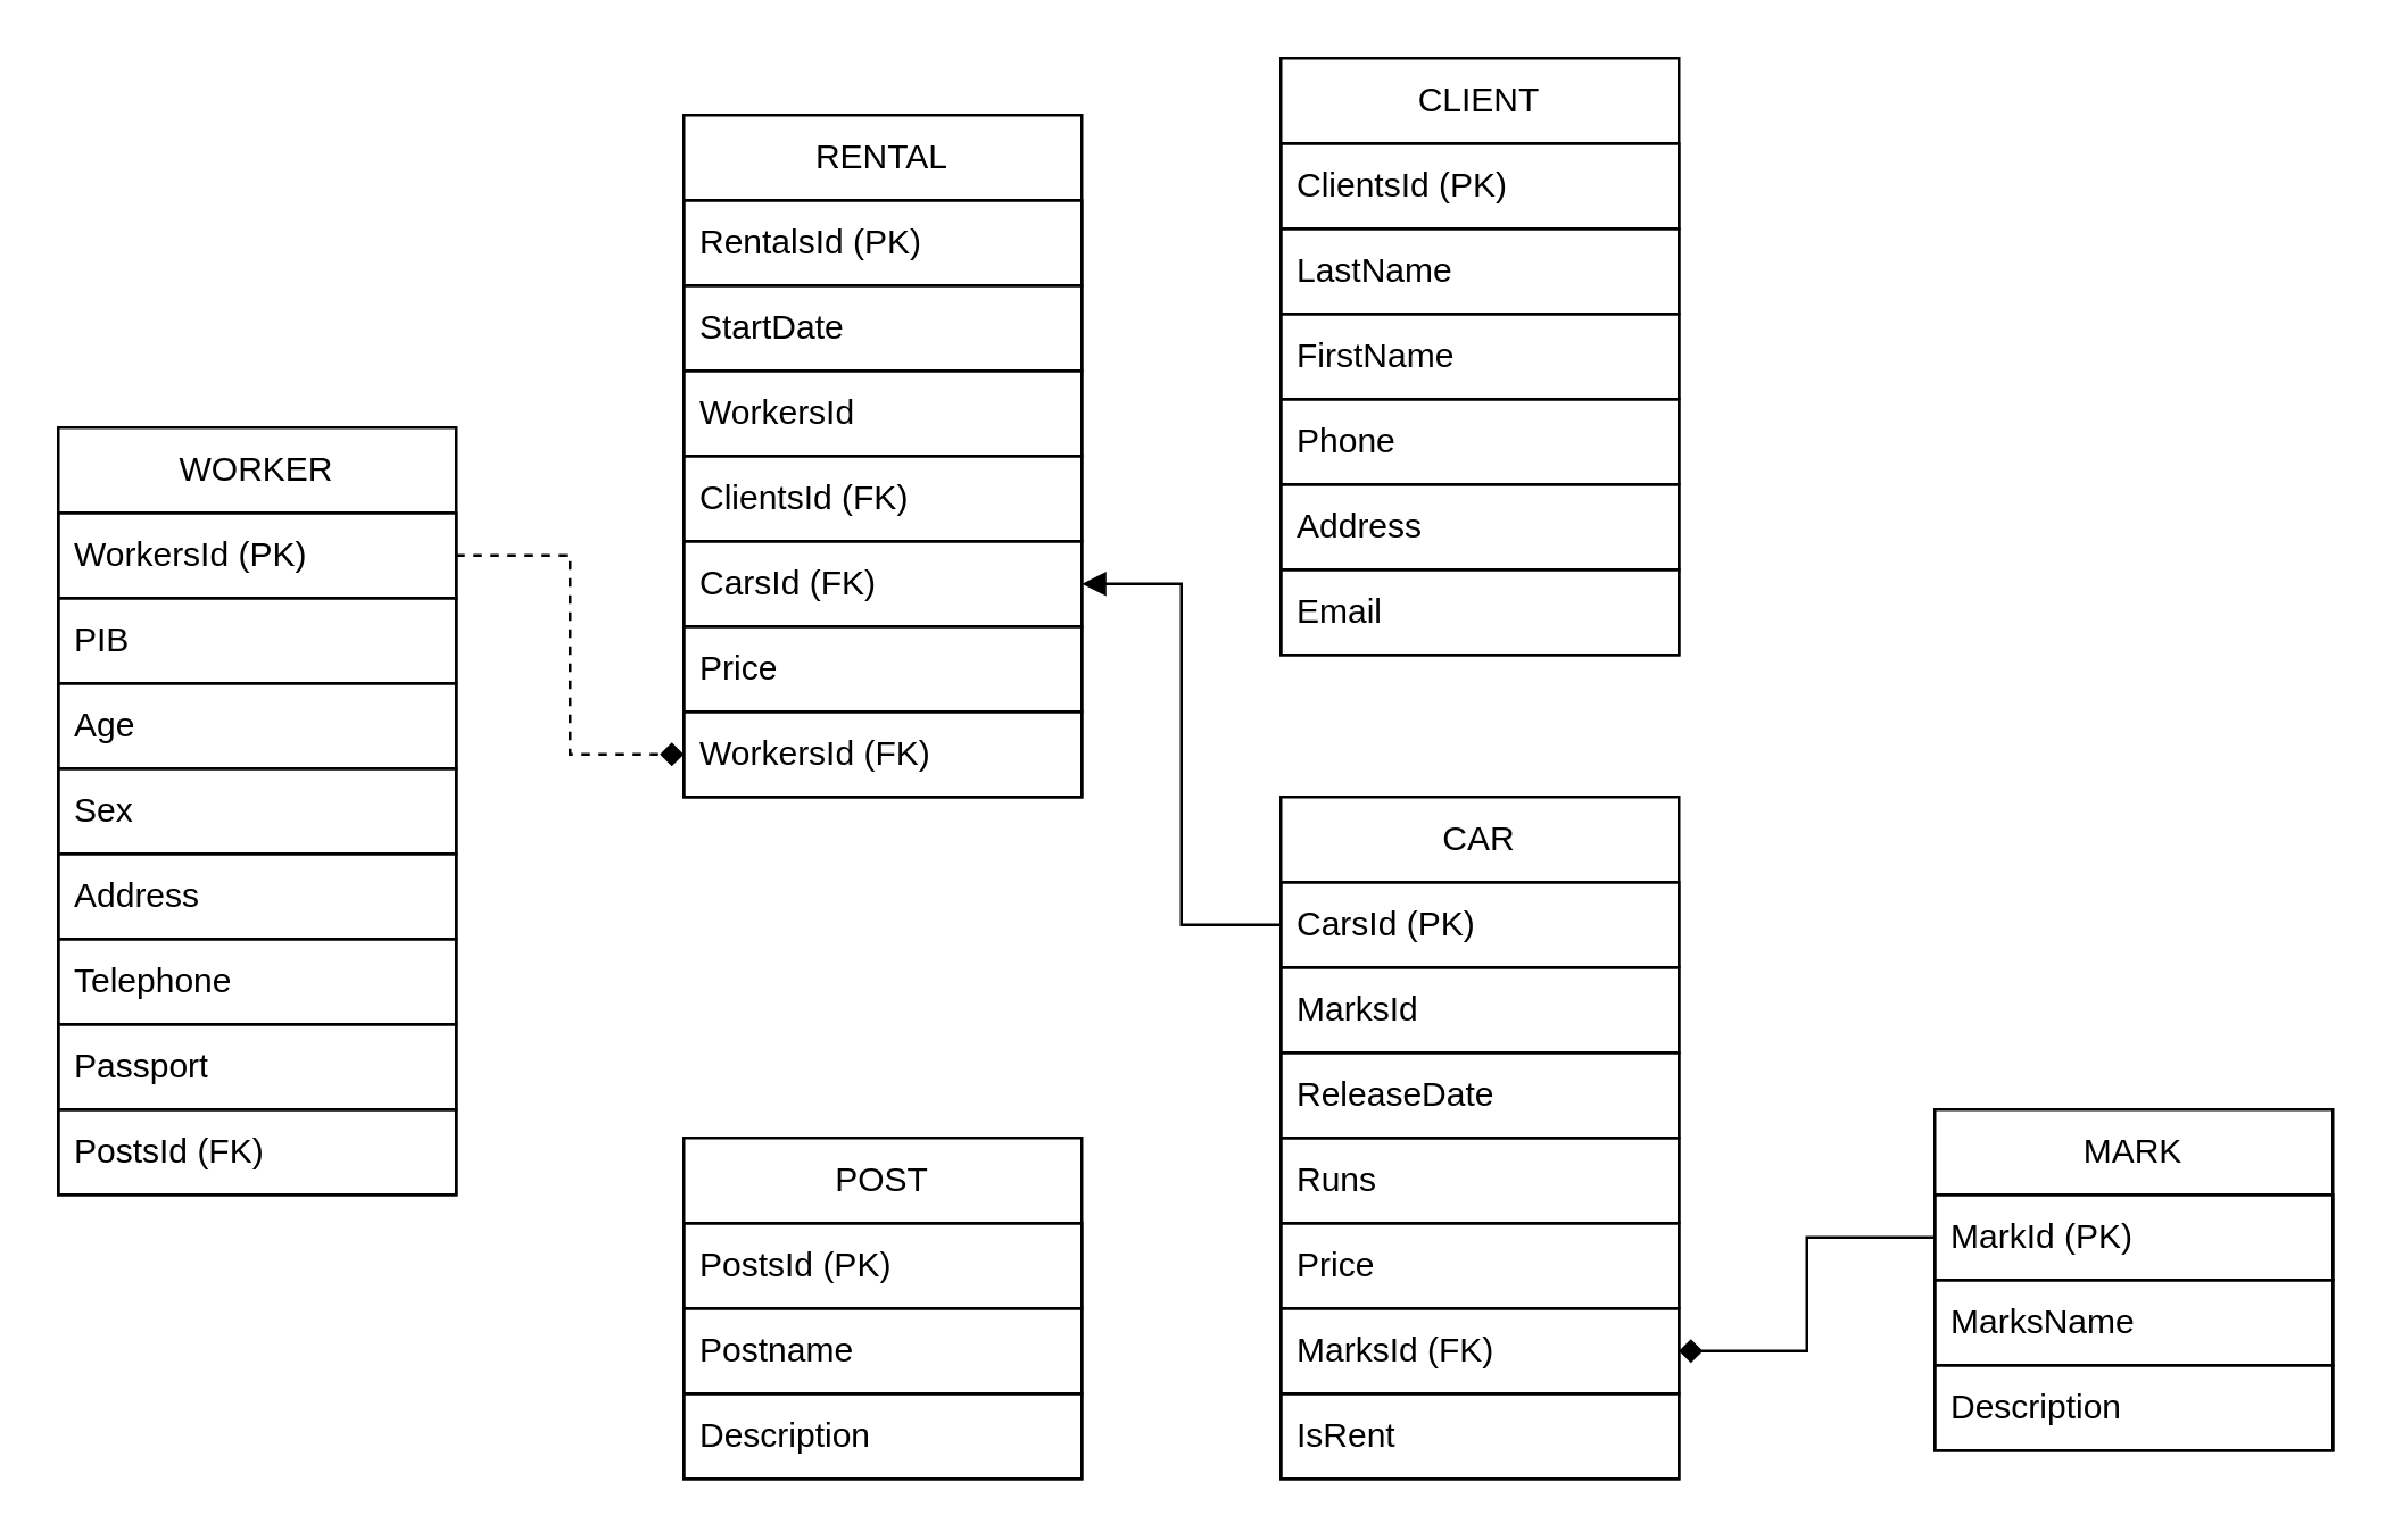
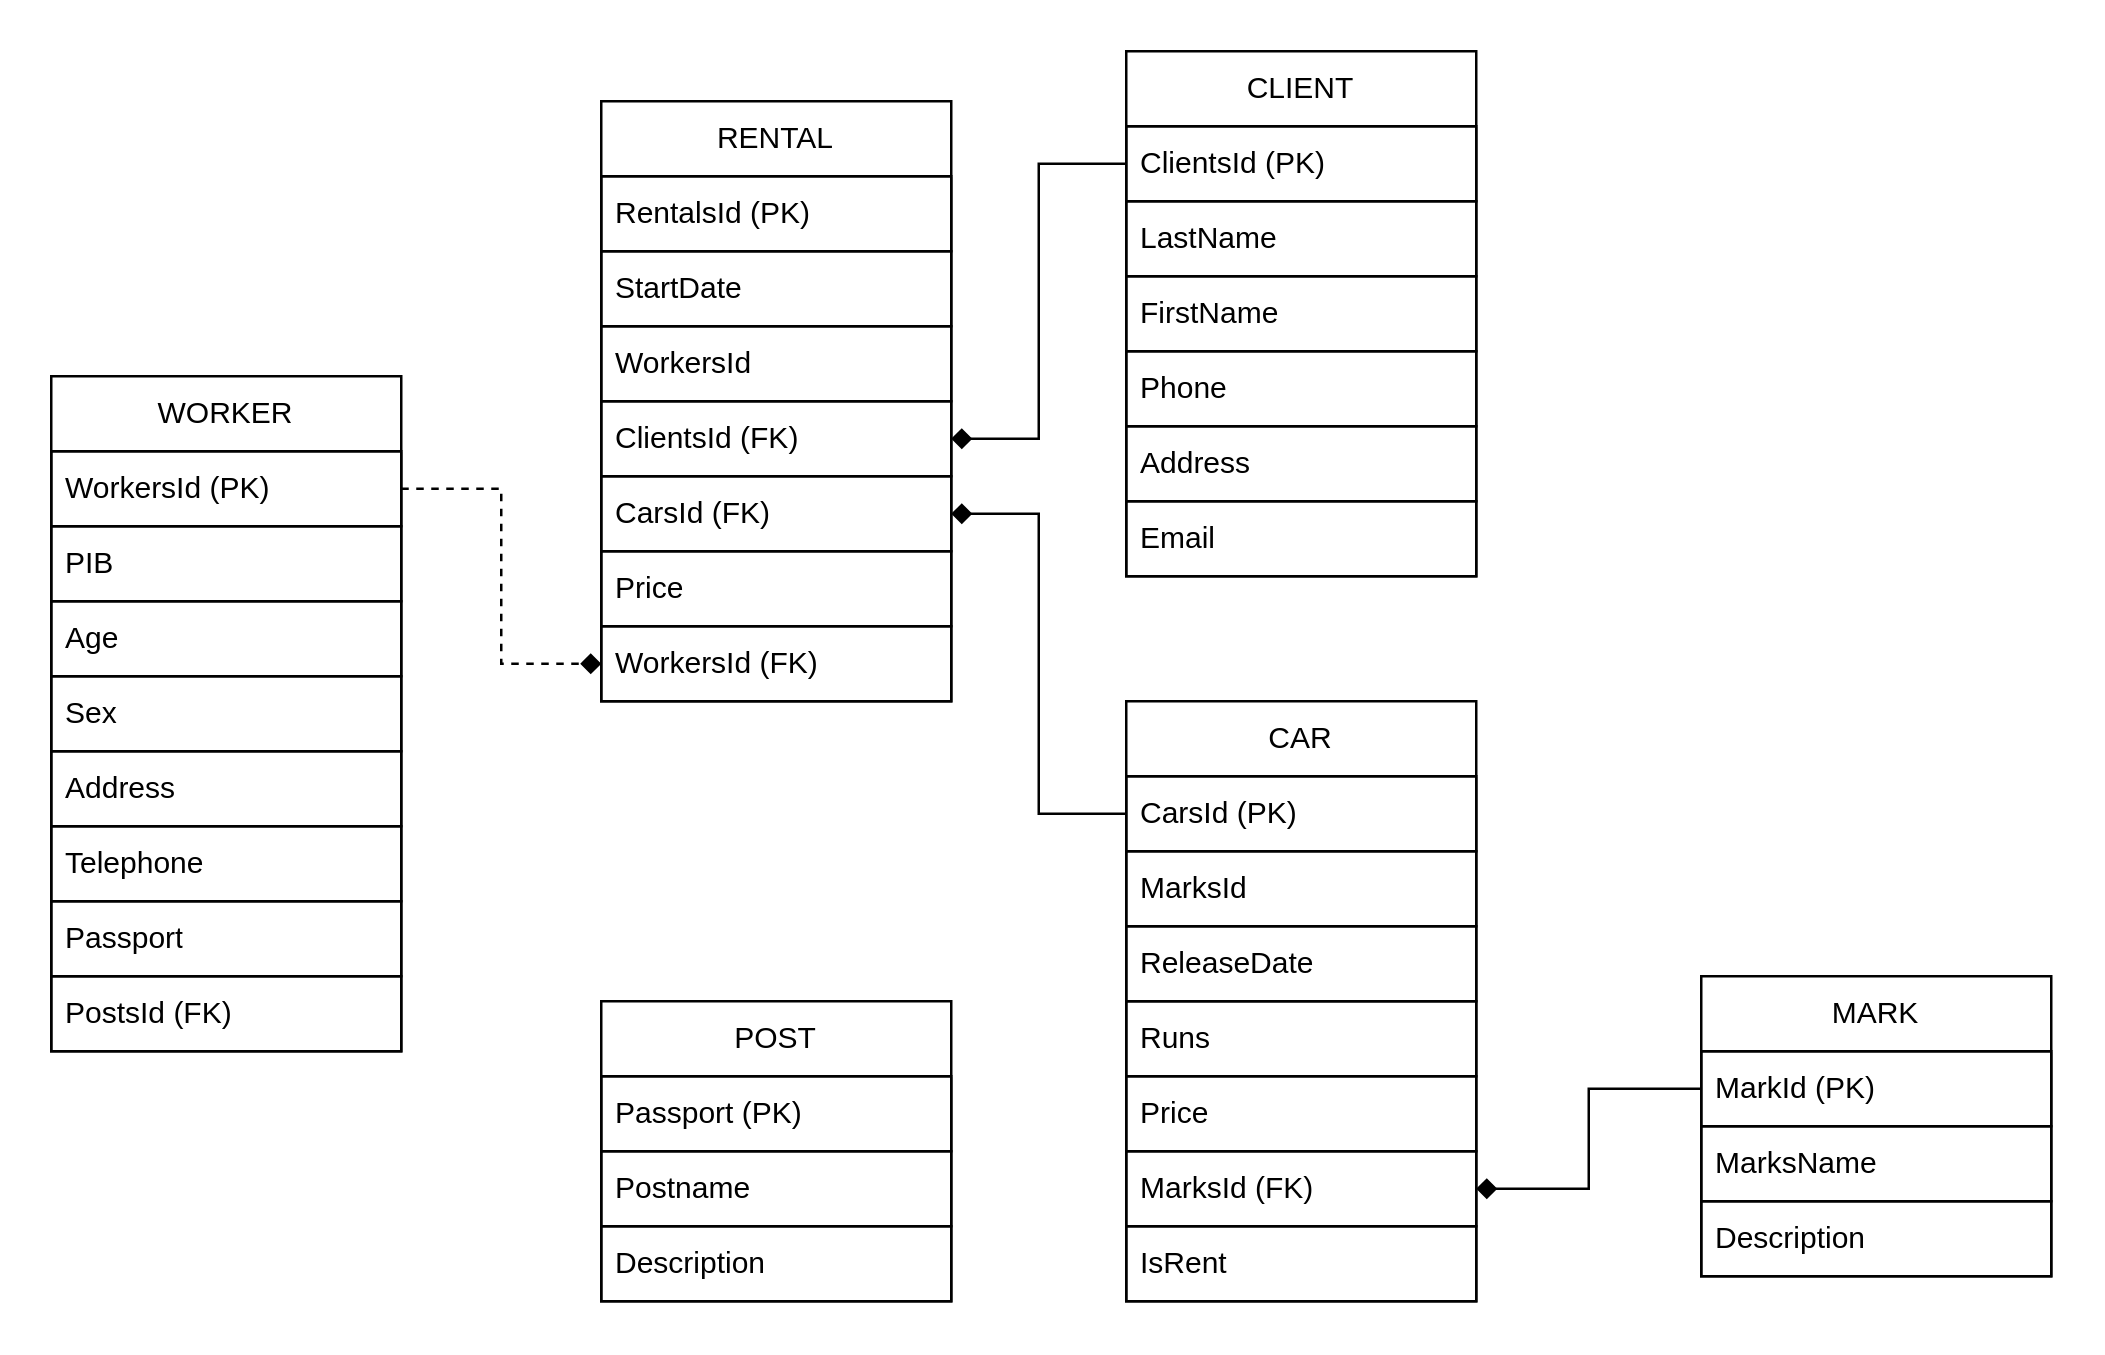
+ <mxCell id="39" style="edgeStyle=orthogonalEdgeStyle;rounded=0;orthogonalLoop=1;jettySize=auto;html=1;entryX=1;entryY=0.5;entryDx=0;entryDy=0;endArrow=diamond;endFill=1;" edge="1" parent="1" source="33" target="19"><mxGeometry relative="1" as="geometry" /></mxCell>
- <mxCell id="40" style="edgeStyle=orthogonalEdgeStyle;rounded=0;orthogonalLoop=1;jettySize=auto;html=1;entryX=1;entryY=0.5;entryDx=0;entryDy=0;endArrow=block;endFill=1;" edge="1" parent="1" source="25" target="20"><mxGeometry relative="1" as="geometry" /></mxCell>
+ <mxCell id="40" style="edgeStyle=orthogonalEdgeStyle;rounded=0;orthogonalLoop=1;jettySize=auto;html=1;entryX=1;entryY=0.5;entryDx=0;entryDy=0;endArrow=diamond;endFill=1;" edge="1" parent="1" source="25" target="20"><mxGeometry relative="1" as="geometry" /></mxCell>
- <mxCell id="12" value="PostsId (PK)" style="text;strokeColor=default;fillColor=none;align=left;verticalAlign=middle;spacingLeft=4;spacingRight=4;overflow=hidden;points=[[0,0.5],[1,0.5]];portConstraint=eastwest;rotatable=0;whiteSpace=wrap;html=1;" vertex="1" parent="11"><mxGeometry y="30" width="140" height="30" as="geometry" /></mxCell>
+ <mxCell id="12" value="Passport (PK)" style="text;strokeColor=default;fillColor=none;align=left;verticalAlign=middle;spacingLeft=4;spacingRight=4;overflow=hidden;points=[[0,0.5],[1,0.5]];portConstraint=eastwest;rotatable=0;whiteSpace=wrap;html=1;" vertex="1" parent="11"><mxGeometry y="30" width="140" height="30" as="geometry" /></mxCell>
